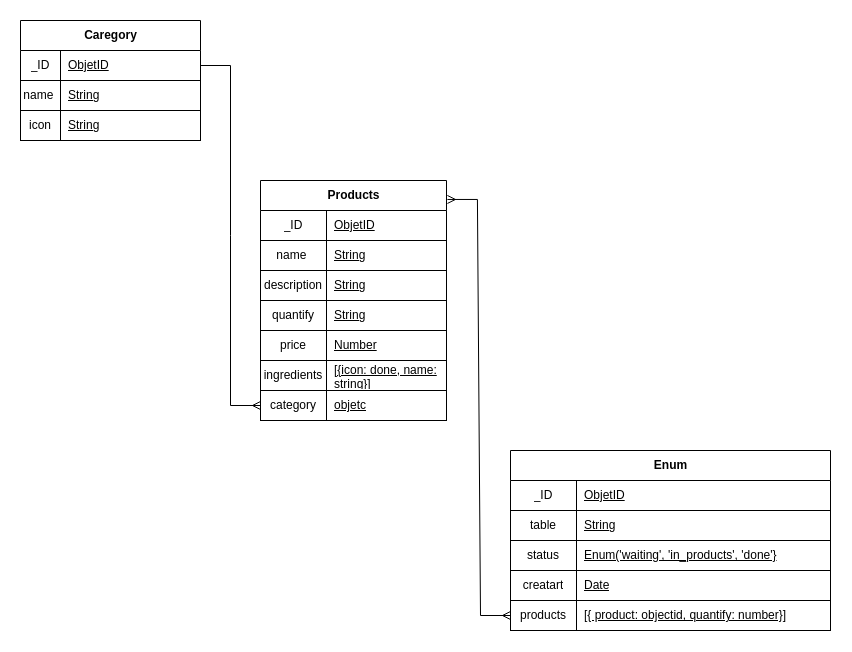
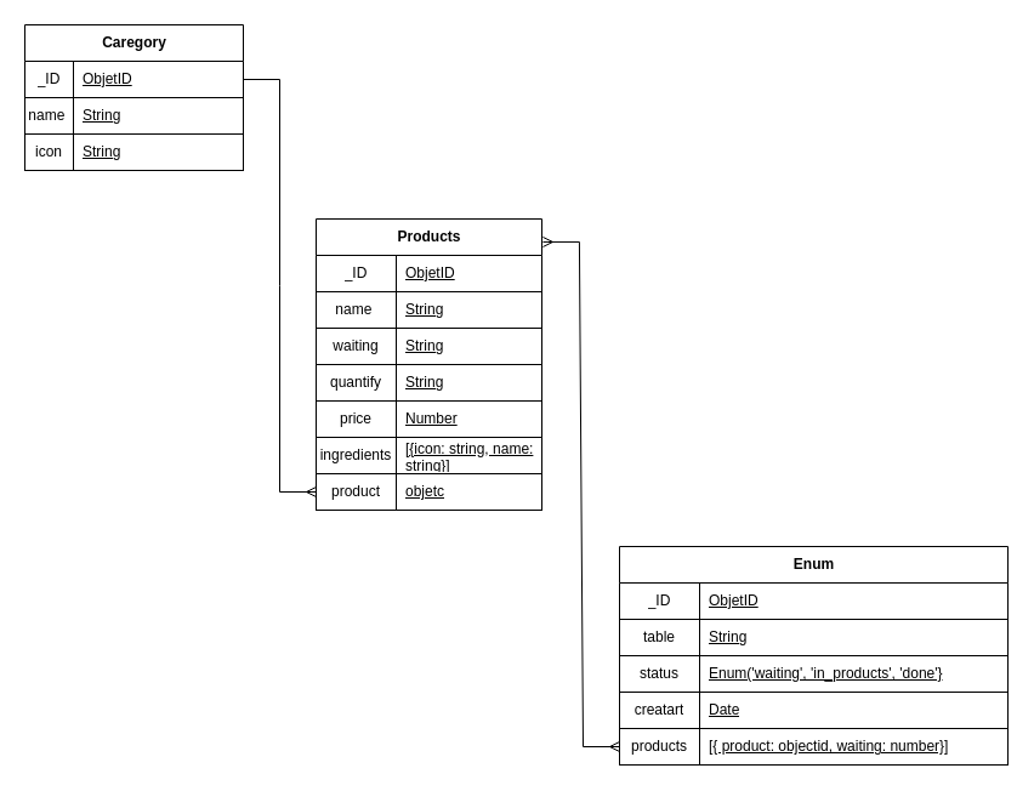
- <mxCell id="20" value="&lt;span style=&quot;font-weight: 400;&quot;&gt;description&lt;/span&gt;" style="shape=partialRectangle;connectable=0;fillColor=none;top=0;left=0;bottom=0;right=0;fontStyle=1;overflow=hidden;whiteSpace=wrap;html=1;" vertex="1" parent="19"><mxGeometry width="66" height="30" as="geometry"><mxRectangle width="66" height="30" as="alternateBounds" /></mxGeometry></mxCell>
+ <mxCell id="20" value="&lt;span style=&quot;font-weight: 400;&quot;&gt;waiting&lt;/span&gt;" style="shape=partialRectangle;connectable=0;fillColor=none;top=0;left=0;bottom=0;right=0;fontStyle=1;overflow=hidden;whiteSpace=wrap;html=1;" vertex="1" parent="19"><mxGeometry width="66" height="30" as="geometry"><mxRectangle width="66" height="30" as="alternateBounds" /></mxGeometry></mxCell>
- <mxCell id="30" value="&lt;span style=&quot;font-weight: 400;&quot;&gt;[{icon: done, name: string}]&lt;/span&gt;" style="shape=partialRectangle;connectable=0;fillColor=none;top=0;left=0;bottom=0;right=0;align=left;spacingLeft=6;fontStyle=5;overflow=hidden;whiteSpace=wrap;html=1;" vertex="1" parent="28"><mxGeometry x="66" width="120" height="30" as="geometry"><mxRectangle width="120" height="30" as="alternateBounds" /></mxGeometry></mxCell>
+ <mxCell id="30" value="&lt;span style=&quot;font-weight: 400;&quot;&gt;[{icon: string, name: string}]&lt;/span&gt;" style="shape=partialRectangle;connectable=0;fillColor=none;top=0;left=0;bottom=0;right=0;align=left;spacingLeft=6;fontStyle=5;overflow=hidden;whiteSpace=wrap;html=1;" vertex="1" parent="28"><mxGeometry x="66" width="120" height="30" as="geometry"><mxRectangle width="120" height="30" as="alternateBounds" /></mxGeometry></mxCell>
- <mxCell id="32" value="&lt;span style=&quot;font-weight: 400;&quot;&gt;category&lt;/span&gt;" style="shape=partialRectangle;connectable=0;fillColor=none;top=0;left=0;bottom=0;right=0;fontStyle=1;overflow=hidden;whiteSpace=wrap;html=1;" vertex="1" parent="31"><mxGeometry width="66" height="30" as="geometry"><mxRectangle width="66" height="30" as="alternateBounds" /></mxGeometry></mxCell>
+ <mxCell id="32" value="&lt;span style=&quot;font-weight: 400;&quot;&gt;product&lt;/span&gt;" style="shape=partialRectangle;connectable=0;fillColor=none;top=0;left=0;bottom=0;right=0;fontStyle=1;overflow=hidden;whiteSpace=wrap;html=1;" vertex="1" parent="31"><mxGeometry width="66" height="30" as="geometry"><mxRectangle width="66" height="30" as="alternateBounds" /></mxGeometry></mxCell>
- <mxCell id="49" value="&lt;span style=&quot;font-weight: 400;&quot;&gt;[{ product: objectid, quantify: number}]&lt;/span&gt;" style="shape=partialRectangle;connectable=0;fillColor=none;top=0;left=0;bottom=0;right=0;align=left;spacingLeft=6;fontStyle=5;overflow=hidden;whiteSpace=wrap;html=1;" vertex="1" parent="47"><mxGeometry x="66" width="254" height="30" as="geometry"><mxRectangle width="254" height="30" as="alternateBounds" /></mxGeometry></mxCell>
+ <mxCell id="49" value="&lt;span style=&quot;font-weight: 400;&quot;&gt;[{ product: objectid, waiting: number}]&lt;/span&gt;" style="shape=partialRectangle;connectable=0;fillColor=none;top=0;left=0;bottom=0;right=0;align=left;spacingLeft=6;fontStyle=5;overflow=hidden;whiteSpace=wrap;html=1;" vertex="1" parent="47"><mxGeometry x="66" width="254" height="30" as="geometry"><mxRectangle width="254" height="30" as="alternateBounds" /></mxGeometry></mxCell>
